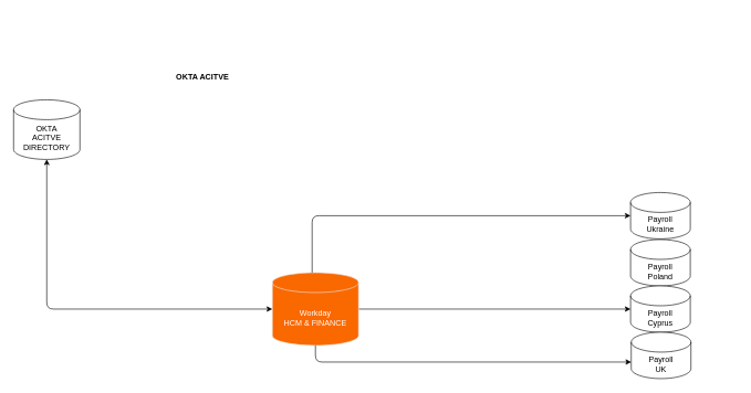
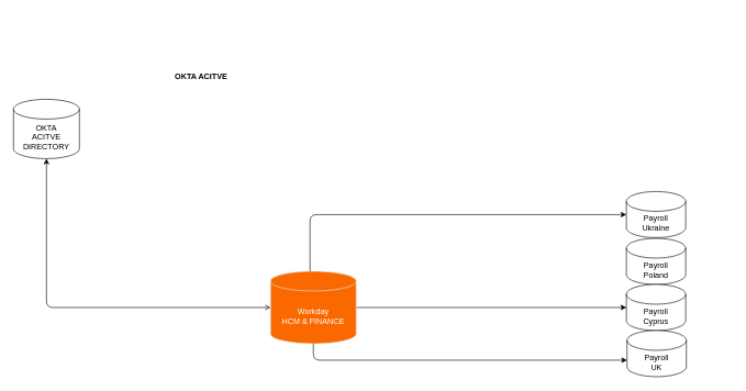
- <mxCell id="17" style="edgeStyle=orthogonalEdgeStyle;rounded=1;orthogonalLoop=1;jettySize=auto;html=1;entryX=0;entryY=0.5;entryDx=0;entryDy=0;entryPerimeter=0;curved=0;endArrow=classic;endFill=1;startArrow=classic;startFill=1;" edge="1" parent="1" source="14" target="11"><mxGeometry relative="1" as="geometry"><Array as="points"><mxPoint x="70" y="466" /></Array></mxGeometry></mxCell>
+ <mxCell id="17" style="edgeStyle=orthogonalEdgeStyle;rounded=1;orthogonalLoop=1;jettySize=auto;html=1;entryX=0;entryY=0.5;entryDx=0;entryDy=0;entryPerimeter=0;curved=0;endArrow=open;endFill=1;startArrow=classic;startFill=1;" edge="1" parent="1" source="14" target="11"><mxGeometry relative="1" as="geometry"><Array as="points"><mxPoint x="70" y="466" /></Array></mxGeometry></mxCell>
